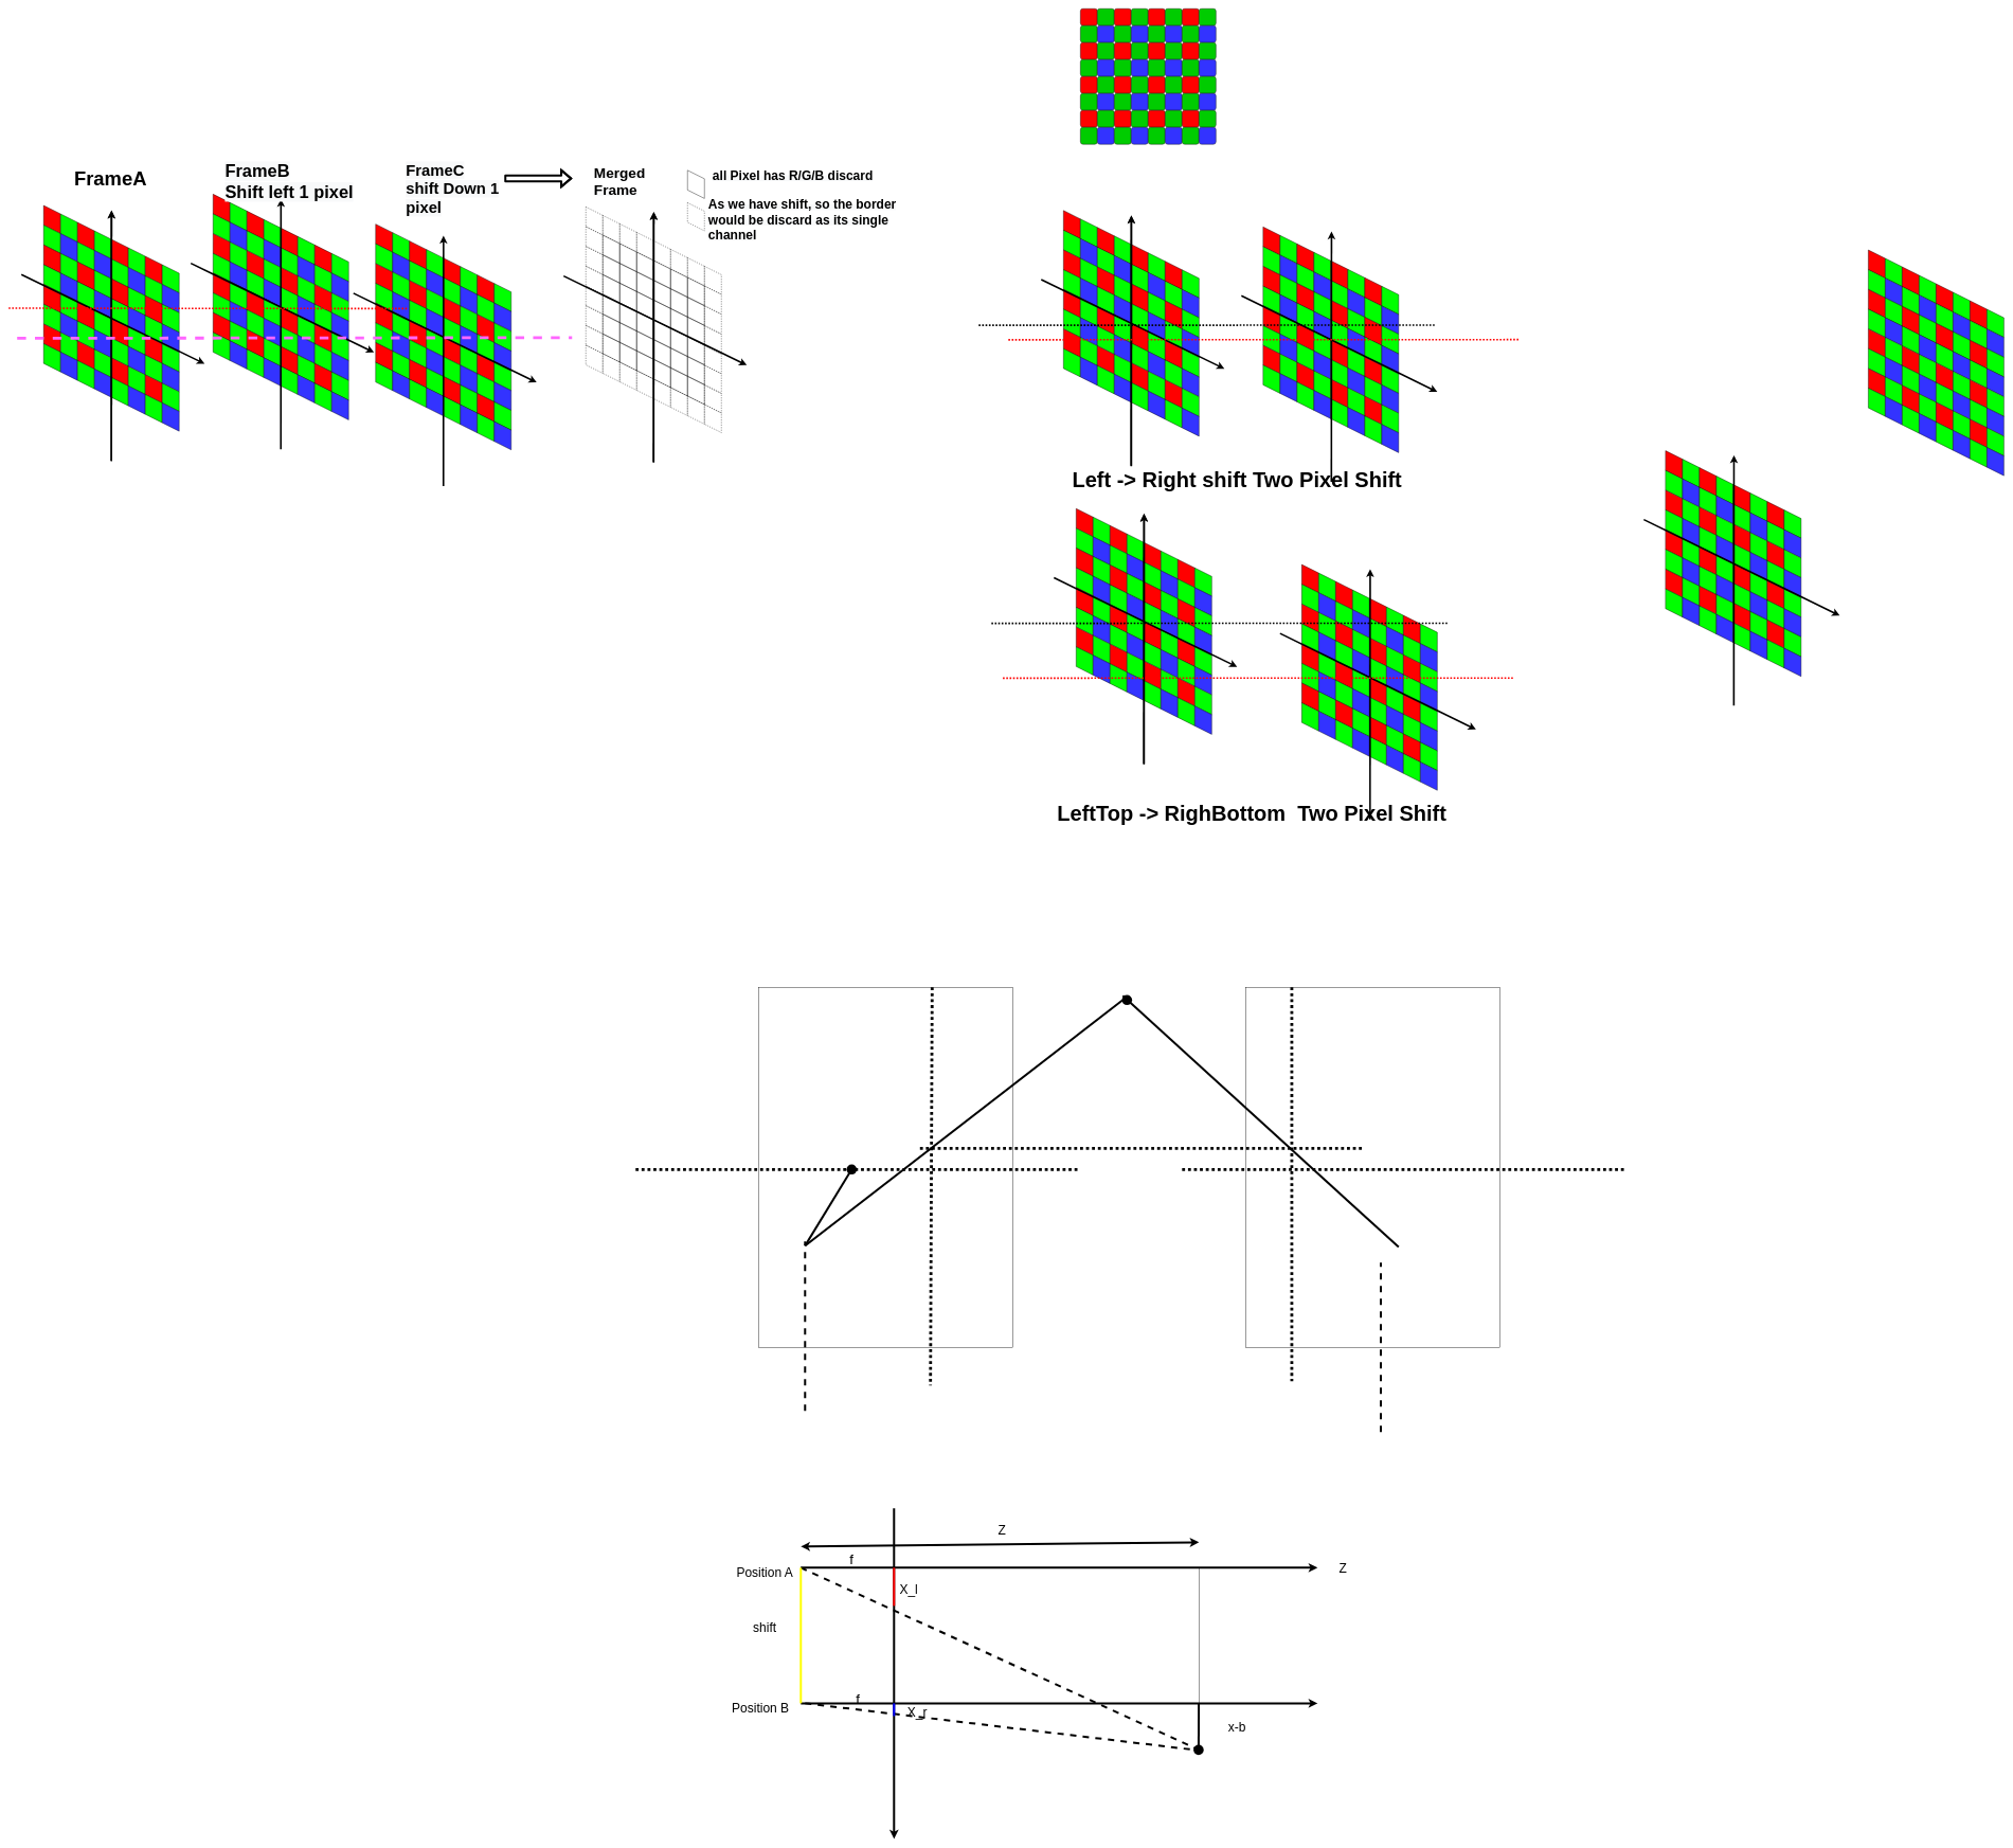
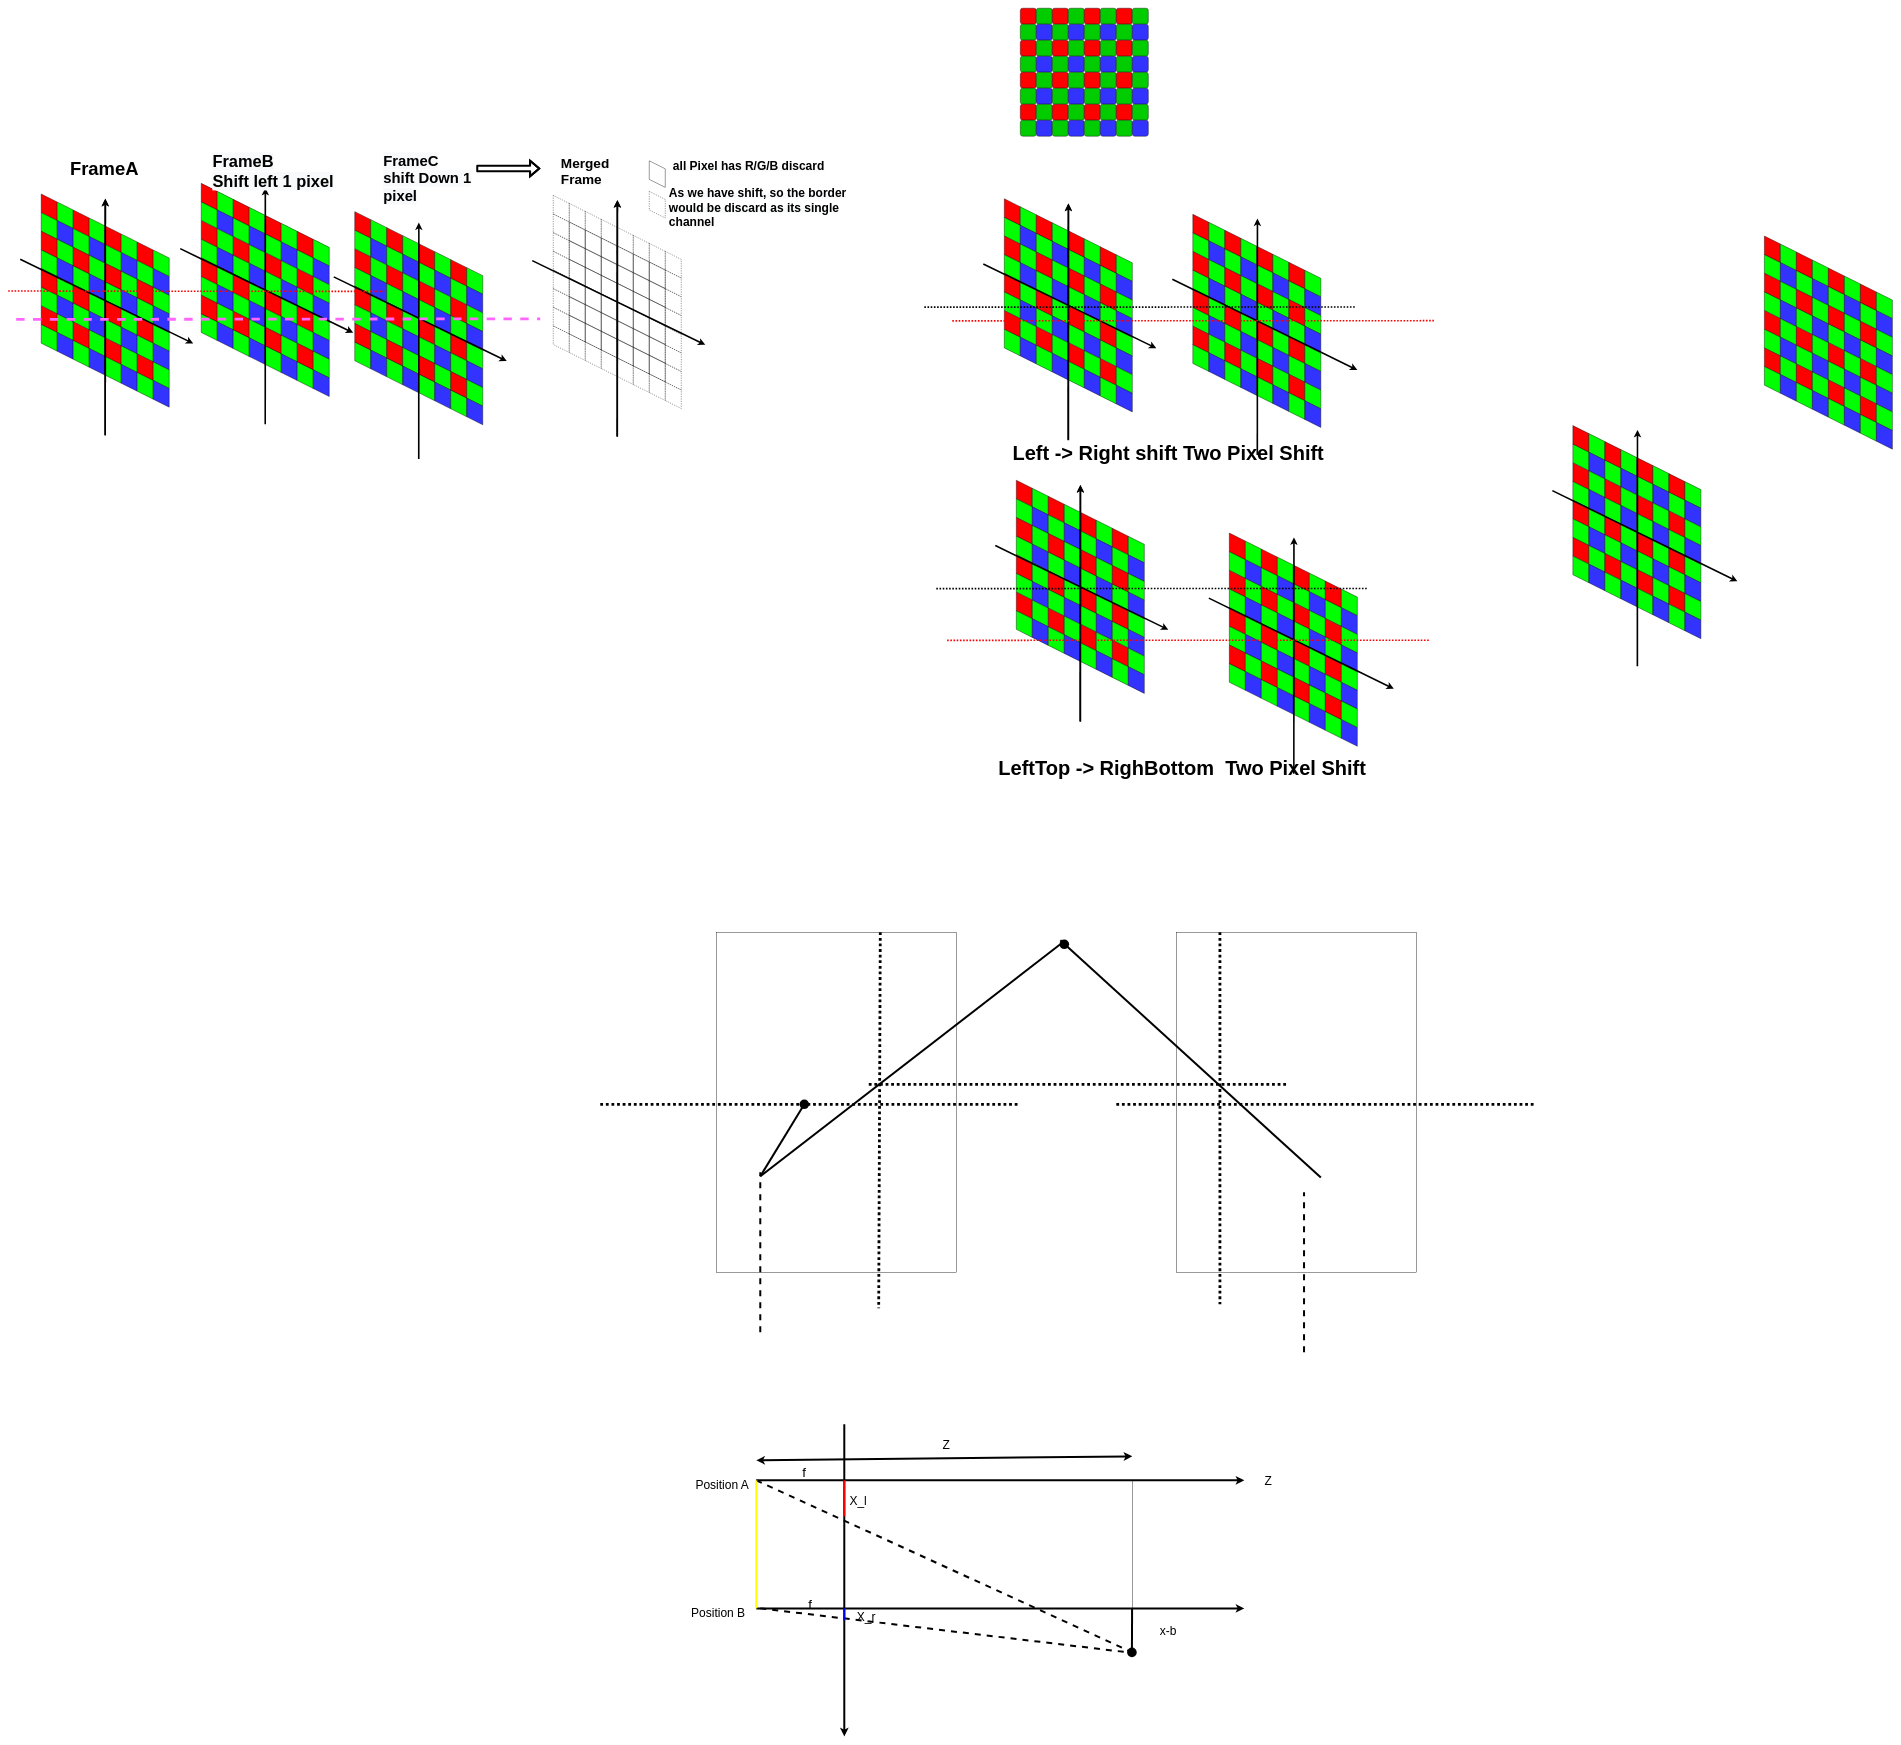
- <mxCell id="497" value="&lt;font style=&quot;font-size: 30px&quot;&gt;shift&lt;/font&gt;" style="text;html=1;strokeColor=none;fillColor=none;align=center;verticalAlign=middle;whiteSpace=wrap;rounded=0;" vertex="1" parent="1"><mxGeometry x="1730" y="3830" width="150" height="20" as="geometry" /></mxCell>
